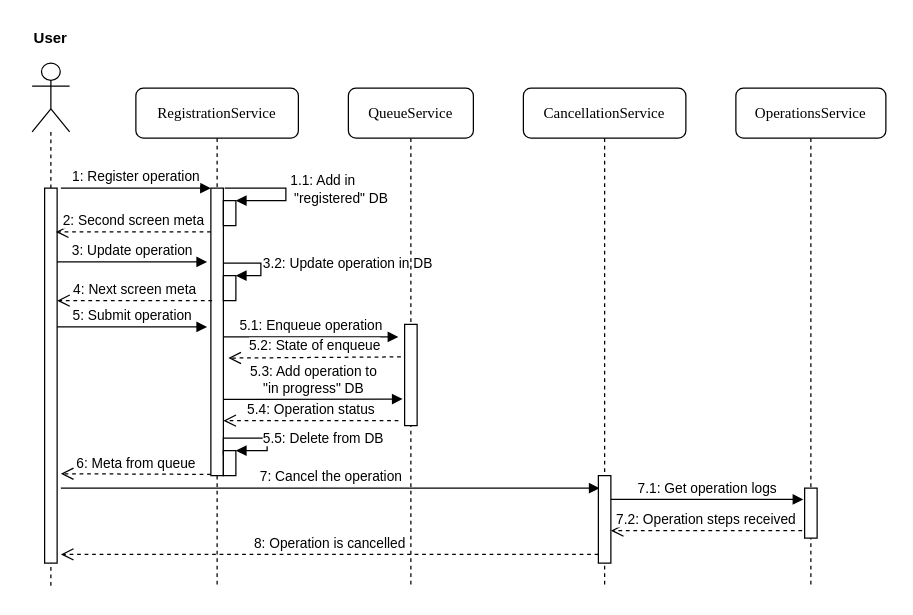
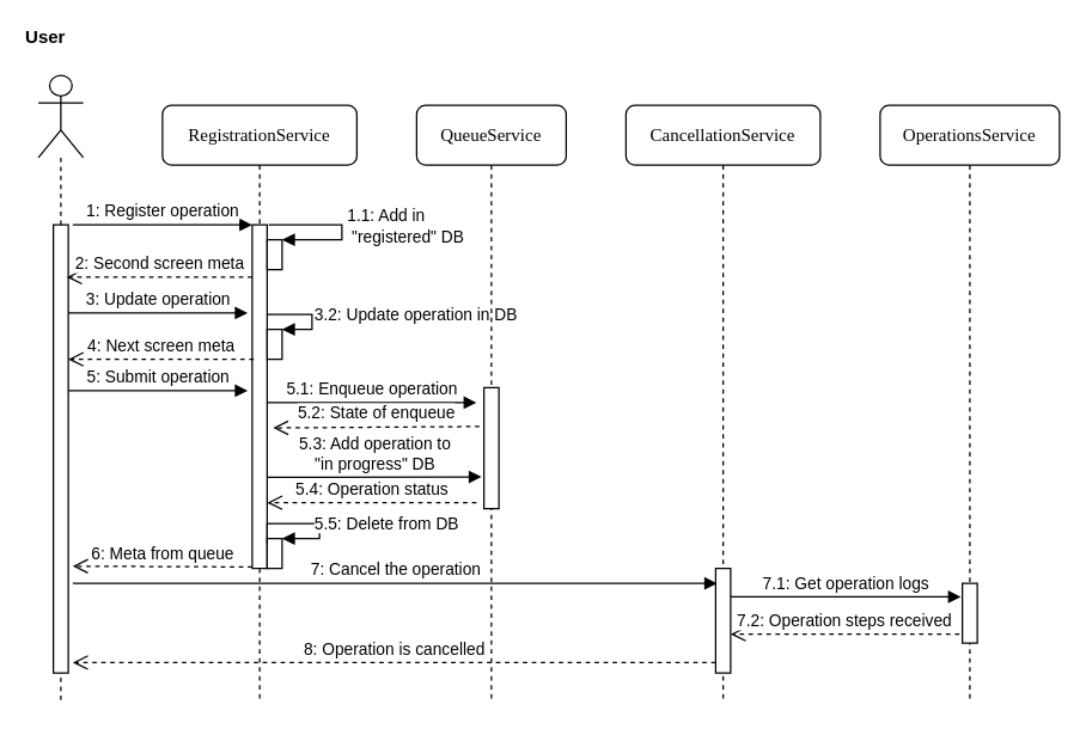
- <mxCell id="26" value="&lt;b&gt;User&lt;/b&gt;" style="text;html=1;strokeColor=none;fillColor=none;align=center;verticalAlign=middle;whiteSpace=wrap;rounded=0;" parent="1" vertex="1"><mxGeometry x="20" y="20" width="40" height="20" as="geometry" /></mxCell>
+ <mxCell id="26" value="&lt;b&gt;User&lt;/b&gt;" style="text;html=1;strokeColor=none;fillColor=none;align=center;verticalAlign=middle;whiteSpace=wrap;rounded=0;" parent="1" vertex="1"><mxGeometry x="10" y="15" width="40" height="20" as="geometry" /></mxCell>
